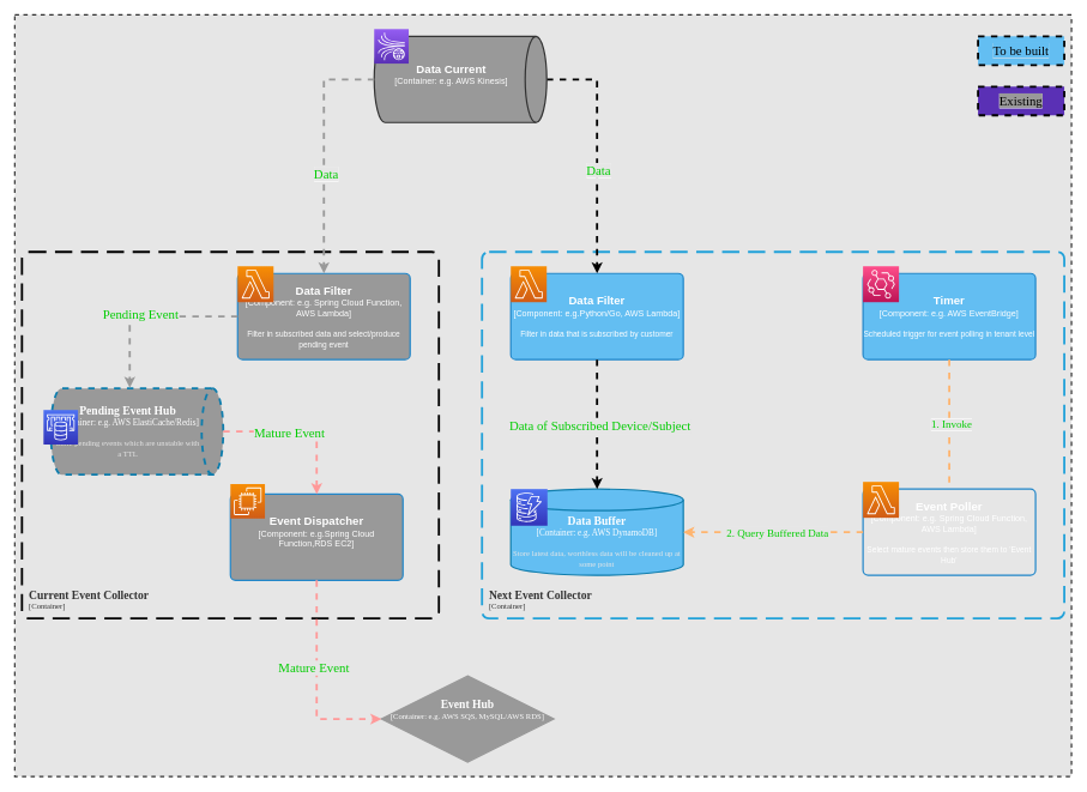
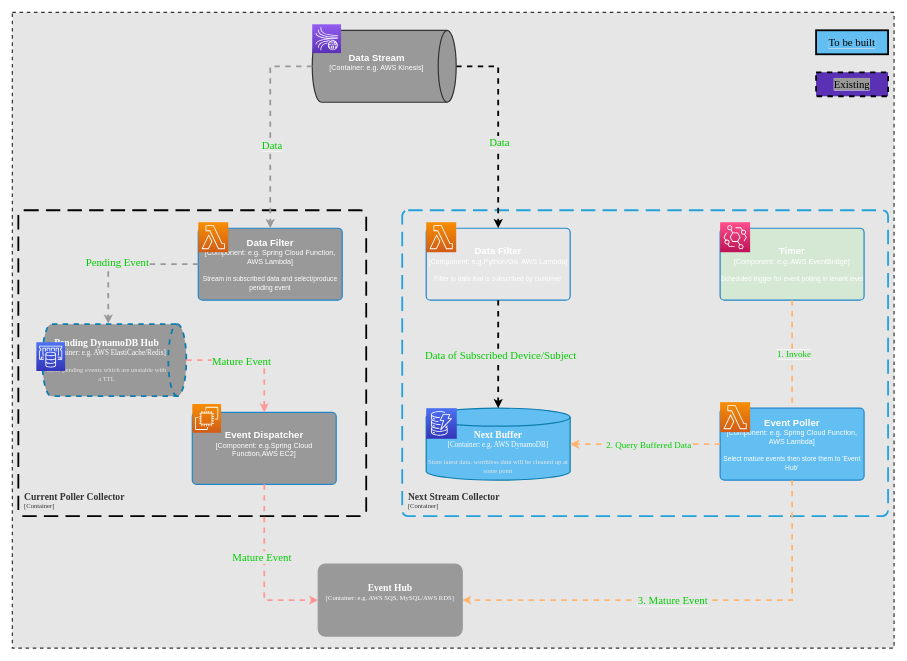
- <mxCell id="27" value="&lt;font color=&quot;#000000&quot; style=&quot;font-size: 18px; background-color: rgb(99, 190, 242);&quot;&gt;To be built&lt;/font&gt;" style="rounded=0;whiteSpace=wrap;html=1;labelBackgroundColor=#E6E6E6;strokeColor=#000000;strokeWidth=3;fontFamily=Comic Sans MS;fontSize=15;fontColor=#00CC00;fillColor=#63BEF2;dashed=1;" vertex="1" parent="1"><mxGeometry x="1360" y="50" width="120" height="40" as="geometry" /></mxCell>
+ <mxCell id="27" value="&lt;font color=&quot;#000000&quot; style=&quot;font-size: 18px; background-color: rgb(99, 190, 242);&quot;&gt;To be built&lt;/font&gt;" style="rounded=0;whiteSpace=wrap;html=1;labelBackgroundColor=#E6E6E6;strokeColor=#000000;strokeWidth=3;fontFamily=Comic Sans MS;fontSize=15;fontColor=#00CC00;fillColor=#63BEF2;dashed=0;" vertex="1" parent="1"><mxGeometry x="1360" y="50" width="120" height="40" as="geometry" /></mxCell>
- <mxCell id="11" value="&lt;font style=&quot;font-size: 16px&quot;&gt;&lt;b&gt;Data Current&lt;/b&gt;&lt;/font&gt;&lt;div&gt;[Container:&amp;nbsp;e.g. AWS Kinesis]&lt;/div&gt;&lt;br&gt;&lt;div&gt;&lt;font style=&quot;font-size: 11px&quot;&gt;&lt;font color=&quot;#E6E6E6&quot;&gt;&lt;/font&gt;&lt;/div&gt;" style="shape=cylinder3;size=15;direction=south;whiteSpace=wrap;html=1;boundedLbl=1;rounded=0;labelBackgroundColor=none;fillColor=#999999;fontSize=12;fontColor=#ffffff;align=center;strokeColor=#333333;metaEdit=1;points=[[0.5,0,0],[1,0.25,0],[1,0.5,0],[1,0.75,0],[0.5,1,0],[0,0.75,0],[0,0.5,0],[0,0.25,0]];resizable=0;strokeWidth=2;" parent="10" vertex="1"><mxGeometry y="10" width="240" height="120" as="geometry" /></mxCell>
+ <mxCell id="11" value="&lt;font style=&quot;font-size: 16px&quot;&gt;&lt;b&gt;Data Stream&lt;/b&gt;&lt;/font&gt;&lt;div&gt;[Container:&amp;nbsp;e.g. AWS Kinesis]&lt;/div&gt;&lt;br&gt;&lt;div&gt;&lt;font style=&quot;font-size: 11px&quot;&gt;&lt;font color=&quot;#E6E6E6&quot;&gt;&lt;/font&gt;&lt;/div&gt;" style="shape=cylinder3;size=15;direction=south;whiteSpace=wrap;html=1;boundedLbl=1;rounded=0;labelBackgroundColor=none;fillColor=#999999;fontSize=12;fontColor=#ffffff;align=center;strokeColor=#333333;metaEdit=1;points=[[0.5,0,0],[1,0.25,0],[1,0.5,0],[1,0.75,0],[0.5,1,0],[0,0.75,0],[0,0.5,0],[0,0.25,0]];resizable=0;strokeWidth=2;" parent="10" vertex="1"><mxGeometry y="10" width="240" height="120" as="geometry" /></mxCell>
- <mxCell id="34" value="&lt;font style=&quot;font-size: 16px&quot;&gt;&lt;b&gt;Data Filter&lt;/b&gt;&lt;/font&gt;&lt;div&gt;[Component: e.g. Spring Cloud Function, AWS Lambda]&lt;/div&gt;&lt;br&gt;&lt;div&gt;&lt;font style=&quot;font-size: 11px&quot;&gt;Filter in subscribed data and select/produce pending event &lt;/font&gt;&lt;/div&gt;" style="rounded=1;whiteSpace=wrap;html=1;labelBackgroundColor=none;fillColor=#999999;fontColor=#ffffff;align=center;arcSize=6;strokeColor=#2086C9;metaEdit=1;resizable=0;points=[[0.25,0,0],[0.5,0,0],[0.75,0,0],[1,0.25,0],[1,0.5,0],[1,0.75,0],[0.75,1,0],[0.5,1,0],[0.25,1,0],[0,0.75,0],[0,0.5,0],[0,0.25,0]];strokeWidth=2;" vertex="1" parent="33"><mxGeometry y="10" width="240" height="120" as="geometry" /></mxCell>
+ <mxCell id="34" value="&lt;font style=&quot;font-size: 16px&quot;&gt;&lt;b&gt;Data Filter&lt;/b&gt;&lt;/font&gt;&lt;div&gt;[Component: e.g. Spring Cloud Function, AWS Lambda]&lt;/div&gt;&lt;br&gt;&lt;div&gt;&lt;font style=&quot;font-size: 11px&quot;&gt;Stream in subscribed data and select/produce pending event &lt;/font&gt;&lt;/div&gt;" style="rounded=1;whiteSpace=wrap;html=1;labelBackgroundColor=none;fillColor=#999999;fontColor=#ffffff;align=center;arcSize=6;strokeColor=#2086C9;metaEdit=1;resizable=0;points=[[0.25,0,0],[0.5,0,0],[0.75,0,0],[1,0.25,0],[1,0.5,0],[1,0.75,0],[0.75,1,0],[0.5,1,0],[0.25,1,0],[0,0.75,0],[0,0.5,0],[0,0.25,0]];strokeWidth=2;" vertex="1" parent="33"><mxGeometry y="10" width="240" height="120" as="geometry" /></mxCell>
- <mxCell id="8" value="&lt;font style=&quot;font-size: 16px&quot;&gt;&lt;b&gt;Data Filter&lt;/b&gt;&lt;/font&gt;&lt;div&gt;[Component: e.g.Python/Go, AWS Lambda]&lt;/div&gt;&lt;br&gt;&lt;div&gt;&lt;font style=&quot;font-size: 11px&quot;&gt;Filter in data that is subscribed by customer&lt;/font&gt;&lt;/div&gt;" style="rounded=1;whiteSpace=wrap;html=1;labelBackgroundColor=none;fillColor=#63BEF2;fontColor=#ffffff;align=center;arcSize=6;strokeColor=#2086C9;metaEdit=1;resizable=0;points=[[0.25,0,0],[0.5,0,0],[0.75,0,0],[1,0.25,0],[1,0.5,0],[1,0.75,0],[0.75,1,0],[0.5,1,0],[0.25,1,0],[0,0.75,0],[0,0.5,0],[0,0.25,0]];strokeWidth=2;" parent="7" vertex="1"><mxGeometry y="10" width="240" height="120" as="geometry" /></mxCell>
+ <mxCell id="8" value="&lt;font style=&quot;font-size: 16px&quot;&gt;&lt;b&gt;Data Filter&lt;/b&gt;&lt;/font&gt;&lt;div&gt;[Component: e.g.Python/Go, AWS Lambda]&lt;/div&gt;&lt;br&gt;&lt;div&gt;&lt;font style=&quot;font-size: 11px&quot;&gt;Filter in data that is subscribed by customer&lt;/font&gt;&lt;/div&gt;" style="rounded=1;whiteSpace=wrap;html=1;labelBackgroundColor=none;fillColor=#e6e6e6;fontColor=#ffffff;align=center;arcSize=6;strokeColor=#2086C9;metaEdit=1;resizable=0;points=[[0.25,0,0],[0.5,0,0],[0.75,0,0],[1,0.25,0],[1,0.5,0],[1,0.75,0],[0.75,1,0],[0.5,1,0],[0.25,1,0],[0,0.75,0],[0,0.5,0],[0,0.25,0]];strokeWidth=2;" parent="7" vertex="1"><mxGeometry y="10" width="240" height="120" as="geometry" /></mxCell>
- <mxCell id="19" value="&lt;font style=&quot;font-size: 16px&quot;&gt;&lt;b&gt;Timer&lt;/b&gt;&lt;/font&gt;&lt;div&gt;[Component: e.g. AWS EventBridge]&lt;/div&gt;&lt;br&gt;&lt;div&gt;&lt;font style=&quot;font-size: 11px&quot;&gt;Scheduled trigger for event polling in tenant level&lt;/font&gt;&lt;/div&gt;" style="rounded=1;whiteSpace=wrap;html=1;labelBackgroundColor=none;fillColor=#63BEF2;fontColor=#ffffff;align=center;arcSize=6;strokeColor=#2086C9;metaEdit=1;resizable=0;points=[[0.25,0,0],[0.5,0,0],[0.75,0,0],[1,0.25,0],[1,0.5,0],[1,0.75,0],[0.75,1,0],[0.5,1,0],[0.25,1,0],[0,0.75,0],[0,0.5,0],[0,0.25,0]];strokeWidth=2;" vertex="1" parent="18"><mxGeometry y="10" width="240" height="120" as="geometry" /></mxCell>
+ <mxCell id="19" value="&lt;font style=&quot;font-size: 16px&quot;&gt;&lt;b&gt;Timer&lt;/b&gt;&lt;/font&gt;&lt;div&gt;[Component: e.g. AWS EventBridge]&lt;/div&gt;&lt;br&gt;&lt;div&gt;&lt;font style=&quot;font-size: 11px&quot;&gt;Scheduled trigger for event polling in tenant level&lt;/font&gt;&lt;/div&gt;" style="rounded=1;whiteSpace=wrap;html=1;labelBackgroundColor=none;fillColor=#d5e8d4;fontColor=#ffffff;align=center;arcSize=6;strokeColor=#2086C9;metaEdit=1;resizable=0;points=[[0.25,0,0],[0.5,0,0],[0.75,0,0],[1,0.25,0],[1,0.5,0],[1,0.75,0],[0.75,1,0],[0.5,1,0],[0.25,1,0],[0,0.75,0],[0,0.5,0],[0,0.25,0]];strokeWidth=2;" vertex="1" parent="18"><mxGeometry y="10" width="240" height="120" as="geometry" /></mxCell>
- <mxCell id="44" value="&lt;font style=&quot;font-size: 16px&quot;&gt;&lt;b&gt;Pending Event Hub&lt;/b&gt;&lt;/font&gt;&lt;div&gt;[Container:&amp;nbsp;e.g. AWS ElastiCache/Redis]&lt;/div&gt;&lt;br&gt;&lt;div&gt;&lt;font style=&quot;font-size: 11px&quot;&gt;&lt;font color=&quot;#E6E6E6&quot;&gt;Store pending events which are unstable with a TTL&lt;/font&gt;&lt;/div&gt;" style="shape=cylinder3;size=15;direction=south;whiteSpace=wrap;html=1;boundedLbl=1;rounded=0;labelBackgroundColor=none;fillColor=#999999;fontSize=12;fontColor=#ffffff;align=center;strokeColor=#0E7DAD;metaEdit=1;points=[[0.5,0,0],[1,0.25,0],[1,0.5,0],[1,0.75,0],[0.5,1,0],[0,0.75,0],[0,0.5,0],[0,0.25,0]];resizable=0;dashed=1;strokeWidth=3;fontFamily=Comic Sans MS;" vertex="1" parent="43"><mxGeometry x="10" width="240" height="120" as="geometry" /></mxCell>
+ <mxCell id="44" value="&lt;font style=&quot;font-size: 16px&quot;&gt;&lt;b&gt;Pending DynamoDB Hub&lt;/b&gt;&lt;/font&gt;&lt;div&gt;[Container:&amp;nbsp;e.g. AWS ElastiCache/Redis]&lt;/div&gt;&lt;br&gt;&lt;div&gt;&lt;font style=&quot;font-size: 11px&quot;&gt;&lt;font color=&quot;#E6E6E6&quot;&gt;Store pending events which are unstable with a TTL&lt;/font&gt;&lt;/div&gt;" style="shape=cylinder3;size=15;direction=south;whiteSpace=wrap;html=1;boundedLbl=1;rounded=0;labelBackgroundColor=none;fillColor=#999999;fontSize=12;fontColor=#ffffff;align=center;strokeColor=#0E7DAD;metaEdit=1;points=[[0.5,0,0],[1,0.25,0],[1,0.5,0],[1,0.75,0],[0.5,1,0],[0,0.75,0],[0,0.5,0],[0,0.25,0]];resizable=0;dashed=1;strokeWidth=3;fontFamily=Comic Sans MS;" vertex="1" parent="43"><mxGeometry x="10" width="240" height="120" as="geometry" /></mxCell>
- <mxCell id="22" value="&lt;font style=&quot;font-size: 16px&quot;&gt;&lt;b&gt;Event Poller&lt;/b&gt;&lt;/font&gt;&lt;div&gt;[Component: e.g. Spring Cloud Function, AWS Lambda]&lt;/div&gt;&lt;br&gt;&lt;div&gt;&lt;font style=&quot;font-size: 11px&quot;&gt;Select mature events then store them to 'Event Hub'&lt;/font&gt;&lt;/div&gt;" style="rounded=1;whiteSpace=wrap;html=1;labelBackgroundColor=none;fillColor=#e6e6e6;fontColor=#ffffff;align=center;arcSize=6;strokeColor=#2086C9;metaEdit=1;resizable=0;points=[[0.25,0,0],[0.5,0,0],[0.75,0,0],[1,0.25,0],[1,0.5,0],[1,0.75,0],[0.75,1,0],[0.5,1,0],[0.25,1,0],[0,0.75,0],[0,0.5,0],[0,0.25,0]];strokeWidth=2;" vertex="1" parent="21"><mxGeometry y="10" width="240" height="120" as="geometry" /></mxCell>
+ <mxCell id="22" value="&lt;font style=&quot;font-size: 16px&quot;&gt;&lt;b&gt;Event Poller&lt;/b&gt;&lt;/font&gt;&lt;div&gt;[Component: e.g. Spring Cloud Function, AWS Lambda]&lt;/div&gt;&lt;br&gt;&lt;div&gt;&lt;font style=&quot;font-size: 11px&quot;&gt;Select mature events then store them to 'Event Hub'&lt;/font&gt;&lt;/div&gt;" style="rounded=1;whiteSpace=wrap;html=1;labelBackgroundColor=none;fillColor=#63BEF2;fontColor=#ffffff;align=center;arcSize=6;strokeColor=#2086C9;metaEdit=1;resizable=0;points=[[0.25,0,0],[0.5,0,0],[0.75,0,0],[1,0.25,0],[1,0.5,0],[1,0.75,0],[0.75,1,0],[0.5,1,0],[0.25,1,0],[0,0.75,0],[0,0.5,0],[0,0.25,0]];strokeWidth=2;" vertex="1" parent="21"><mxGeometry y="10" width="240" height="120" as="geometry" /></mxCell>
- <mxCell id="37" value="&lt;font style=&quot;font-size: 16px&quot;&gt;&lt;b&gt;Event Dispatcher&lt;/b&gt;&lt;/font&gt;&lt;div&gt;[Component: e.g.Spring Cloud Function,RDS EC2]&lt;/div&gt;&lt;br&gt;&lt;div&gt;&lt;font style=&quot;font-size: 11px&quot;&gt;&lt;/font&gt;&lt;/div&gt;" style="rounded=1;whiteSpace=wrap;html=1;labelBackgroundColor=none;fillColor=#999999;fontColor=#ffffff;align=center;arcSize=6;strokeColor=#2086C9;metaEdit=1;resizable=0;points=[[0.25,0,0],[0.5,0,0],[0.75,0,0],[1,0.25,0],[1,0.5,0],[1,0.75,0],[0.75,1,0],[0.5,1,0],[0.25,1,0],[0,0.75,0],[0,0.5,0],[0,0.25,0]];strokeWidth=2;" vertex="1" parent="36"><mxGeometry y="14" width="240" height="120" as="geometry" /></mxCell>
+ <mxCell id="37" value="&lt;font style=&quot;font-size: 16px&quot;&gt;&lt;b&gt;Event Dispatcher&lt;/b&gt;&lt;/font&gt;&lt;div&gt;[Component: e.g.Spring Cloud Function,AWS EC2]&lt;/div&gt;&lt;br&gt;&lt;div&gt;&lt;font style=&quot;font-size: 11px&quot;&gt;&lt;/font&gt;&lt;/div&gt;" style="rounded=1;whiteSpace=wrap;html=1;labelBackgroundColor=none;fillColor=#999999;fontColor=#ffffff;align=center;arcSize=6;strokeColor=#2086C9;metaEdit=1;resizable=0;points=[[0.25,0,0],[0.5,0,0],[0.75,0,0],[1,0.25,0],[1,0.5,0],[1,0.75,0],[0.75,1,0],[0.5,1,0],[0.25,1,0],[0,0.75,0],[0,0.5,0],[0,0.25,0]];strokeWidth=2;" vertex="1" parent="36"><mxGeometry y="14" width="240" height="120" as="geometry" /></mxCell>
- <mxCell id="14" value="&lt;font style=&quot;font-size: 16px&quot;&gt;&lt;b&gt;Data Buffer&lt;/b&gt;&lt;/font&gt;&lt;div&gt;[Container:&amp;nbsp;e.g. AWS DynamoDB]&lt;/div&gt;&lt;br&gt;&lt;div&gt;&lt;font style=&quot;font-size: 11px&quot;&gt;&lt;font color=&quot;#E6E6E6&quot;&gt;Store latest data, worthless data will be cleaned up at some point&lt;/font&gt;&lt;/div&gt;" style="shape=cylinder3;size=15;whiteSpace=wrap;html=1;boundedLbl=1;rounded=0;labelBackgroundColor=none;fillColor=#63BEF2;fontSize=12;fontColor=#ffffff;align=center;strokeColor=#0E7DAD;metaEdit=1;points=[[0.5,0,0],[1,0.25,0],[1,0.5,0],[1,0.75,0],[0.5,1,0],[0,0.75,0],[0,0.5,0],[0,0.25,0]];resizable=0;strokeWidth=2;fontFamily=Comic Sans MS;" parent="13" vertex="1"><mxGeometry width="240" height="120" as="geometry" /></mxCell>
+ <mxCell id="14" value="&lt;font style=&quot;font-size: 16px&quot;&gt;&lt;b&gt;Next Buffer&lt;/b&gt;&lt;/font&gt;&lt;div&gt;[Container:&amp;nbsp;e.g. AWS DynamoDB]&lt;/div&gt;&lt;br&gt;&lt;div&gt;&lt;font style=&quot;font-size: 11px&quot;&gt;&lt;font color=&quot;#E6E6E6&quot;&gt;Store latest data, worthless data will be cleaned up at some point&lt;/font&gt;&lt;/div&gt;" style="shape=cylinder3;size=15;whiteSpace=wrap;html=1;boundedLbl=1;rounded=0;labelBackgroundColor=none;fillColor=#63BEF2;fontSize=12;fontColor=#ffffff;align=center;strokeColor=#0E7DAD;metaEdit=1;points=[[0.5,0,0],[1,0.25,0],[1,0.5,0],[1,0.75,0],[0.5,1,0],[0,0.75,0],[0,0.5,0],[0,0.25,0]];resizable=0;strokeWidth=2;fontFamily=Comic Sans MS;" parent="13" vertex="1"><mxGeometry width="240" height="120" as="geometry" /></mxCell>
- <mxCell id="3" value="&lt;font style=&quot;font-size: 16px&quot;&gt;&lt;b&gt;&lt;div style=&quot;text-align: left&quot;&gt;Current Event Collector&lt;/div&gt;&lt;/b&gt;&lt;/font&gt;&lt;div style=&quot;text-align: left&quot;&gt;[Container]&lt;/div&gt;" style="rounded=1;fontSize=11;whiteSpace=wrap;html=1;dashed=1;arcSize=20;fillColor=none;strokeColor=#000000;fontColor=#333333;labelBackgroundColor=none;align=left;verticalAlign=bottom;labelBorderColor=none;spacingTop=0;spacing=10;dashPattern=8 4;metaEdit=1;rotatable=0;perimeter=rectanglePerimeter;noLabel=0;labelPadding=0;allowArrows=0;connectable=0;expand=0;recursiveResize=0;editable=1;pointerEvents=0;absoluteArcSize=1;points=[[0.25,0,0],[0.5,0,0],[0.75,0,0],[1,0.25,0],[1,0.5,0],[1,0.75,0],[0.75,1,0],[0.5,1,0],[0.25,1,0],[0,0.75,0],[0,0.5,0],[0,0.25,0]];fontFamily=Comic Sans MS;strokeWidth=3;" parent="1" vertex="1"><mxGeometry x="30" y="350" width="580" height="510" as="geometry" /></mxCell>
+ <mxCell id="3" value="&lt;font style=&quot;font-size: 16px&quot;&gt;&lt;b&gt;&lt;div style=&quot;text-align: left&quot;&gt;Current Poller Collector&lt;/div&gt;&lt;/b&gt;&lt;/font&gt;&lt;div style=&quot;text-align: left&quot;&gt;[Container]&lt;/div&gt;" style="rounded=1;fontSize=11;whiteSpace=wrap;html=1;dashed=1;arcSize=20;fillColor=none;strokeColor=#000000;fontColor=#333333;labelBackgroundColor=none;align=left;verticalAlign=bottom;labelBorderColor=none;spacingTop=0;spacing=10;dashPattern=8 4;metaEdit=1;rotatable=0;perimeter=rectanglePerimeter;noLabel=0;labelPadding=0;allowArrows=0;connectable=0;expand=0;recursiveResize=0;editable=1;pointerEvents=0;absoluteArcSize=1;points=[[0.25,0,0],[0.5,0,0],[0.75,0,0],[1,0.25,0],[1,0.5,0],[1,0.75,0],[0.75,1,0],[0.5,1,0],[0.25,1,0],[0,0.75,0],[0,0.5,0],[0,0.25,0]];fontFamily=Comic Sans MS;strokeWidth=3;" parent="1" vertex="1"><mxGeometry x="30" y="350" width="580" height="510" as="geometry" /></mxCell>
- <mxCell id="4" value="&lt;font style=&quot;font-size: 16px&quot;&gt;&lt;b&gt;&lt;div style=&quot;text-align: left&quot;&gt;Next Event Collector&lt;/div&gt;&lt;/b&gt;&lt;/font&gt;&lt;div style=&quot;text-align: left&quot;&gt;[Container]&lt;/div&gt;" style="rounded=1;fontSize=11;whiteSpace=wrap;html=1;dashed=1;arcSize=20;fillColor=none;strokeColor=#23A2D9;fontColor=#333333;labelBackgroundColor=none;align=left;verticalAlign=bottom;labelBorderColor=none;spacingTop=0;spacing=10;dashPattern=8 4;metaEdit=1;rotatable=0;perimeter=rectanglePerimeter;noLabel=0;labelPadding=0;allowArrows=0;connectable=0;expand=0;recursiveResize=0;editable=1;pointerEvents=0;absoluteArcSize=1;points=[[0.25,0,0],[0.5,0,0],[0.75,0,0],[1,0.25,0],[1,0.5,0],[1,0.75,0],[0.75,1,0],[0.5,1,0],[0.25,1,0],[0,0.75,0],[0,0.5,0],[0,0.25,0]];fontFamily=Comic Sans MS;strokeWidth=3;" parent="1" vertex="1"><mxGeometry x="670" y="350" width="810" height="510" as="geometry" /></mxCell>
+ <mxCell id="4" value="&lt;font style=&quot;font-size: 16px&quot;&gt;&lt;b&gt;&lt;div style=&quot;text-align: left&quot;&gt;Next Stream Collector&lt;/div&gt;&lt;/b&gt;&lt;/font&gt;&lt;div style=&quot;text-align: left&quot;&gt;[Container]&lt;/div&gt;" style="rounded=1;fontSize=11;whiteSpace=wrap;html=1;dashed=1;arcSize=20;fillColor=none;strokeColor=#23A2D9;fontColor=#333333;labelBackgroundColor=none;align=left;verticalAlign=bottom;labelBorderColor=none;spacingTop=0;spacing=10;dashPattern=8 4;metaEdit=1;rotatable=0;perimeter=rectanglePerimeter;noLabel=0;labelPadding=0;allowArrows=0;connectable=0;expand=0;recursiveResize=0;editable=1;pointerEvents=0;absoluteArcSize=1;points=[[0.25,0,0],[0.5,0,0],[0.75,0,0],[1,0.25,0],[1,0.5,0],[1,0.75,0],[0.75,1,0],[0.5,1,0],[0.25,1,0],[0,0.75,0],[0,0.5,0],[0,0.25,0]];fontFamily=Comic Sans MS;strokeWidth=3;" parent="1" vertex="1"><mxGeometry x="670" y="350" width="810" height="510" as="geometry" /></mxCell>
- <mxCell id="26" value="&lt;font style=&quot;font-size: 16px&quot;&gt;&lt;b&gt;Event Hub&lt;/b&gt;&lt;/font&gt;&lt;div&gt;[Container: e.g. AWS SQS, MySQL/AWS RDS]&lt;/div&gt;&lt;br&gt;&lt;div&gt;&lt;font style=&quot;font-size: 11px&quot;&gt;&lt;font color=&quot;#E6E6E6&quot;&gt;&#10;&lt;/font&gt;&lt;/div&gt;" style="rhombus;whiteSpace=wrap;html=1;fontSize=11;labelBackgroundColor=none;fillColor=#999999;fontColor=#ffffff;align=center;arcSize=10;strokeColor=#999999;metaEdit=1;resizable=0;points=[[0.25,0,0],[0.5,0,0],[0.75,0,0],[1,0.25,0],[1,0.5,0],[1,0.75,0],[0.75,1,0],[0.5,1,0],[0.25,1,0],[0,0.75,0],[0,0.5,0],[0,0.25,0]];strokeWidth=2;fontFamily=Comic Sans MS;" vertex="1" parent="1"><mxGeometry x="530" y="940" width="240" height="120" as="geometry" /></mxCell>
+ <mxCell id="26" value="&lt;font style=&quot;font-size: 16px&quot;&gt;&lt;b&gt;Event Hub&lt;/b&gt;&lt;/font&gt;&lt;div&gt;[Container: e.g. AWS SQS, MySQL/AWS RDS]&lt;/div&gt;&lt;br&gt;&lt;div&gt;&lt;font style=&quot;font-size: 11px&quot;&gt;&lt;font color=&quot;#E6E6E6&quot;&gt;&#10;&lt;/font&gt;&lt;/div&gt;" style="rounded=1;whiteSpace=wrap;html=1;fontSize=11;labelBackgroundColor=none;fillColor=#999999;fontColor=#ffffff;align=center;arcSize=10;strokeColor=#999999;metaEdit=1;resizable=0;points=[[0.25,0,0],[0.5,0,0],[0.75,0,0],[1,0.25,0],[1,0.5,0],[1,0.75,0],[0.75,1,0],[0.5,1,0],[0.25,1,0],[0,0.75,0],[0,0.5,0],[0,0.25,0]];strokeWidth=2;fontFamily=Comic Sans MS;" vertex="1" parent="1"><mxGeometry x="530" y="940" width="240" height="120" as="geometry" /></mxCell>
+ <mxCell id="29" style="edgeStyle=orthogonalEdgeStyle;rounded=0;orthogonalLoop=1;jettySize=auto;html=1;entryX=1;entryY=0.5;entryDx=0;entryDy=0;entryPerimeter=0;dashed=1;strokeColor=#FFB570;strokeWidth=3;fontFamily=Comic Sans MS;fontSize=18;fontColor=#000000;exitX=0.5;exitY=1;exitDx=0;exitDy=0;exitPerimeter=0;" edge="1" parent="1" source="22" target="26"><mxGeometry relative="1" as="geometry"><mxPoint x="1320" y="800" as="sourcePoint" /></mxGeometry></mxCell>
+ <mxCell id="30" value="&lt;span style=&quot;background-color: rgb(230, 230, 230);&quot;&gt;&lt;font color=&quot;#00cc00&quot;&gt;3. Mature Event&lt;/font&gt;&lt;/span&gt;" style="edgeLabel;html=1;align=center;verticalAlign=middle;resizable=0;points=[];fontSize=18;fontFamily=Comic Sans MS;fontColor=#000000;" vertex="1" connectable="0" parent="29"><mxGeometry x="-0.34" y="2" relative="1" as="geometry"><mxPoint x="-153" y="-2" as="offset" /></mxGeometry></mxCell>
